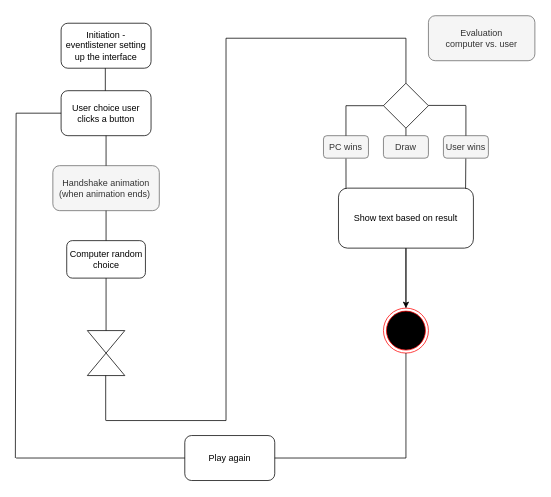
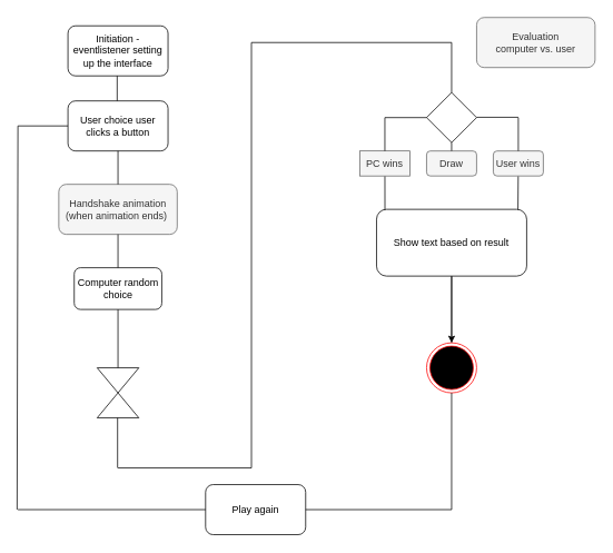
- <mxCell id="26" value="PC wins" style="rounded=1;whiteSpace=wrap;html=1;fillColor=#f5f5f5;fontColor=#333333;strokeColor=#666666;" parent="1" vertex="1"><mxGeometry x="431" y="180" width="60" height="30" as="geometry" /></mxCell>
+ <mxCell id="26" value="PC wins" style="whiteSpace=wrap;html=1;fillColor=#f5f5f5;fontColor=#333333;strokeColor=#666666;rounded=0;" parent="1" vertex="1"><mxGeometry x="431" y="180" width="60" height="30" as="geometry" /></mxCell>
